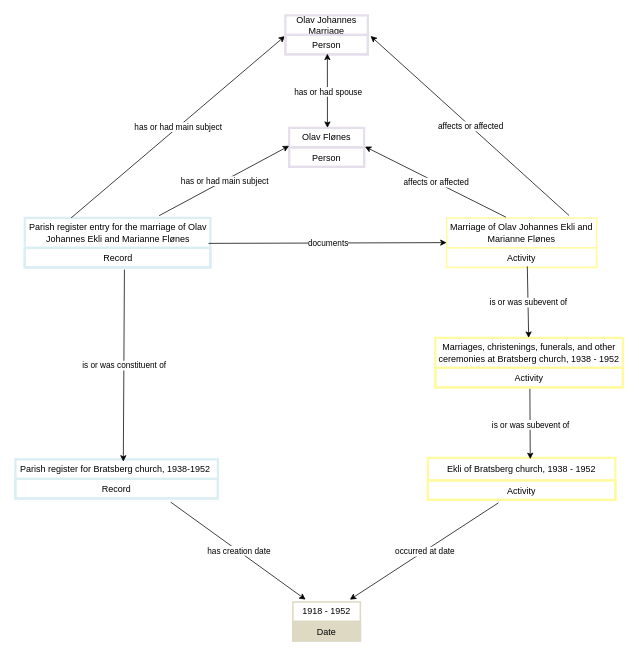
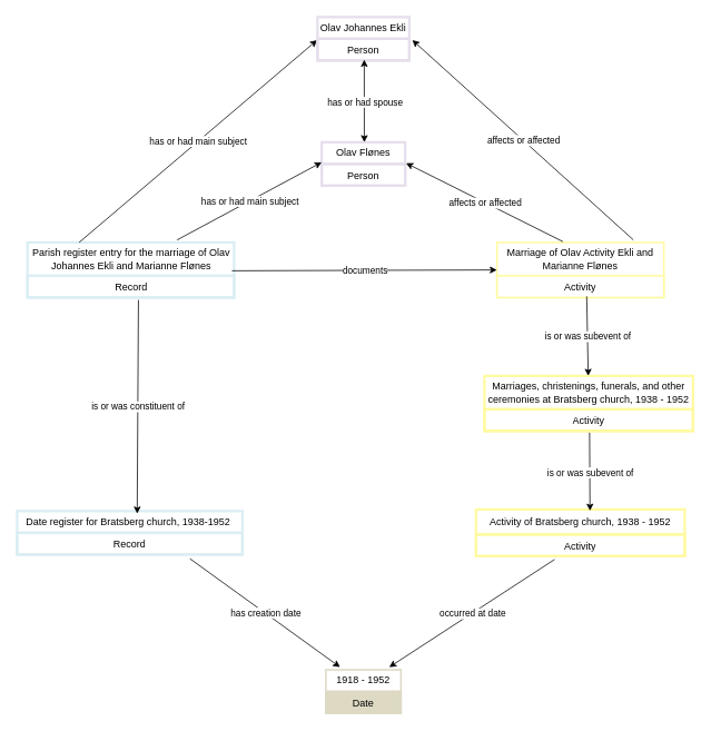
- <mxCell id="24" value="Olav Johannes Marriage" style="swimlane;fontStyle=0;childLayout=stackLayout;horizontal=1;startSize=26;strokeColor=#E5DFEC;strokeWidth=3;fillColor=none;horizontalStack=0;resizeParent=1;resizeParentMax=0;resizeLast=0;collapsible=1;marginBottom=0;whiteSpace=wrap;html=1;" parent="1" vertex="1"><mxGeometry x="380" y="20" width="110" height="52" as="geometry" /></mxCell>
+ <mxCell id="24" value="Olav Johannes Ekli" style="swimlane;fontStyle=0;childLayout=stackLayout;horizontal=1;startSize=26;strokeColor=#E5DFEC;strokeWidth=3;fillColor=none;horizontalStack=0;resizeParent=1;resizeParentMax=0;resizeLast=0;collapsible=1;marginBottom=0;whiteSpace=wrap;html=1;" parent="1" vertex="1"><mxGeometry x="380" y="20" width="110" height="52" as="geometry" /></mxCell>
- <mxCell id="16" value="Marriage of Olav Johannes Ekli and Marianne Flønes" style="swimlane;fontStyle=0;childLayout=stackLayout;horizontal=1;startSize=40;strokeColor=#FFFAA0;strokeWidth=2;fillColor=none;horizontalStack=0;resizeParent=1;resizeParentMax=0;resizeLast=0;collapsible=1;marginBottom=0;whiteSpace=wrap;html=1;" parent="1" vertex="1"><mxGeometry x="595" y="290" width="200" height="66" as="geometry" /></mxCell>
+ <mxCell id="16" value="Marriage of Olav Activity Ekli and Marianne Flønes" style="swimlane;fontStyle=0;childLayout=stackLayout;horizontal=1;startSize=40;strokeColor=#FFFAA0;strokeWidth=2;fillColor=none;horizontalStack=0;resizeParent=1;resizeParentMax=0;resizeLast=0;collapsible=1;marginBottom=0;whiteSpace=wrap;html=1;" parent="1" vertex="1"><mxGeometry x="595" y="290" width="200" height="66" as="geometry" /></mxCell>
- <mxCell id="2" value="Parish register for Bratsberg church, 1938-1952&amp;nbsp;" style="swimlane;fontStyle=0;childLayout=stackLayout;horizontal=1;startSize=26;strokeColor=#DAEEF3;strokeWidth=3;fillColor=none;horizontalStack=0;resizeParent=1;resizeParentMax=0;resizeLast=0;collapsible=1;marginBottom=0;whiteSpace=wrap;html=1;" parent="1" vertex="1"><mxGeometry x="20" y="612" width="270" height="52" as="geometry" /></mxCell>
+ <mxCell id="2" value="Date register for Bratsberg church, 1938-1952&amp;nbsp;" style="swimlane;fontStyle=0;childLayout=stackLayout;horizontal=1;startSize=26;strokeColor=#DAEEF3;strokeWidth=3;fillColor=none;horizontalStack=0;resizeParent=1;resizeParentMax=0;resizeLast=0;collapsible=1;marginBottom=0;whiteSpace=wrap;html=1;" parent="1" vertex="1"><mxGeometry x="20" y="612" width="270" height="52" as="geometry" /></mxCell>
- <mxCell id="36" value="Ekli of Bratsberg church, 1938 - 1952" style="swimlane;fontStyle=0;childLayout=stackLayout;horizontal=1;startSize=30;strokeColor=#FFFAA0;strokeWidth=3;fillColor=none;horizontalStack=0;resizeParent=1;resizeParentMax=0;resizeLast=0;collapsible=1;marginBottom=0;whiteSpace=wrap;html=1;" parent="1" vertex="1"><mxGeometry x="570" y="610" width="250" height="56" as="geometry" /></mxCell>
+ <mxCell id="36" value="Activity of Bratsberg church, 1938 - 1952" style="swimlane;fontStyle=0;childLayout=stackLayout;horizontal=1;startSize=30;strokeColor=#FFFAA0;strokeWidth=3;fillColor=none;horizontalStack=0;resizeParent=1;resizeParentMax=0;resizeLast=0;collapsible=1;marginBottom=0;whiteSpace=wrap;html=1;" parent="1" vertex="1"><mxGeometry x="570" y="610" width="250" height="56" as="geometry" /></mxCell>
